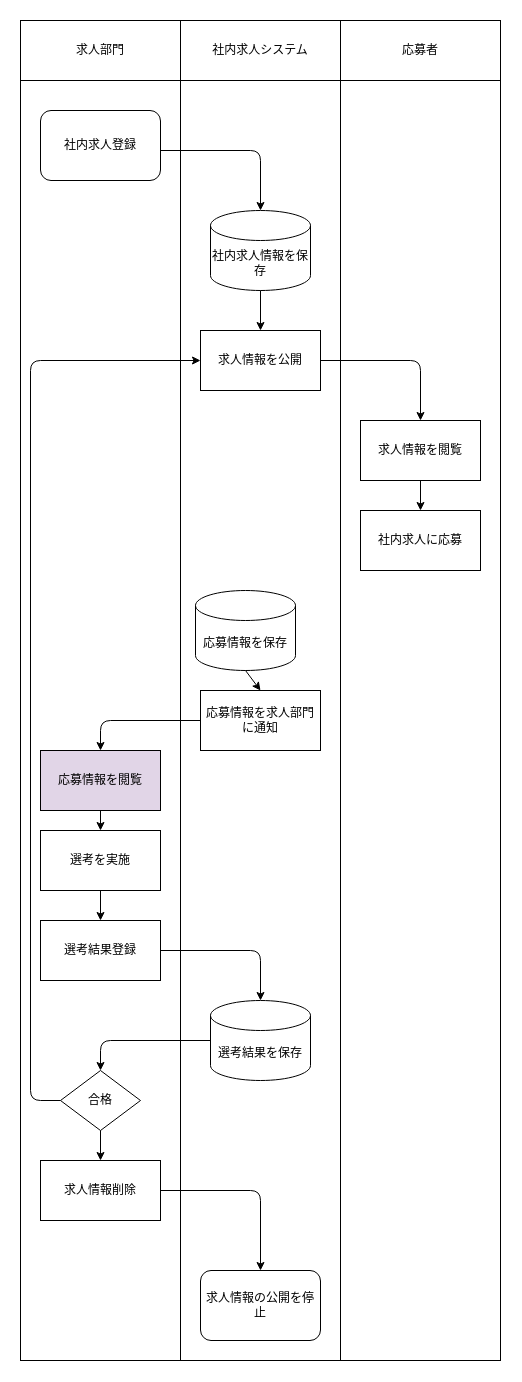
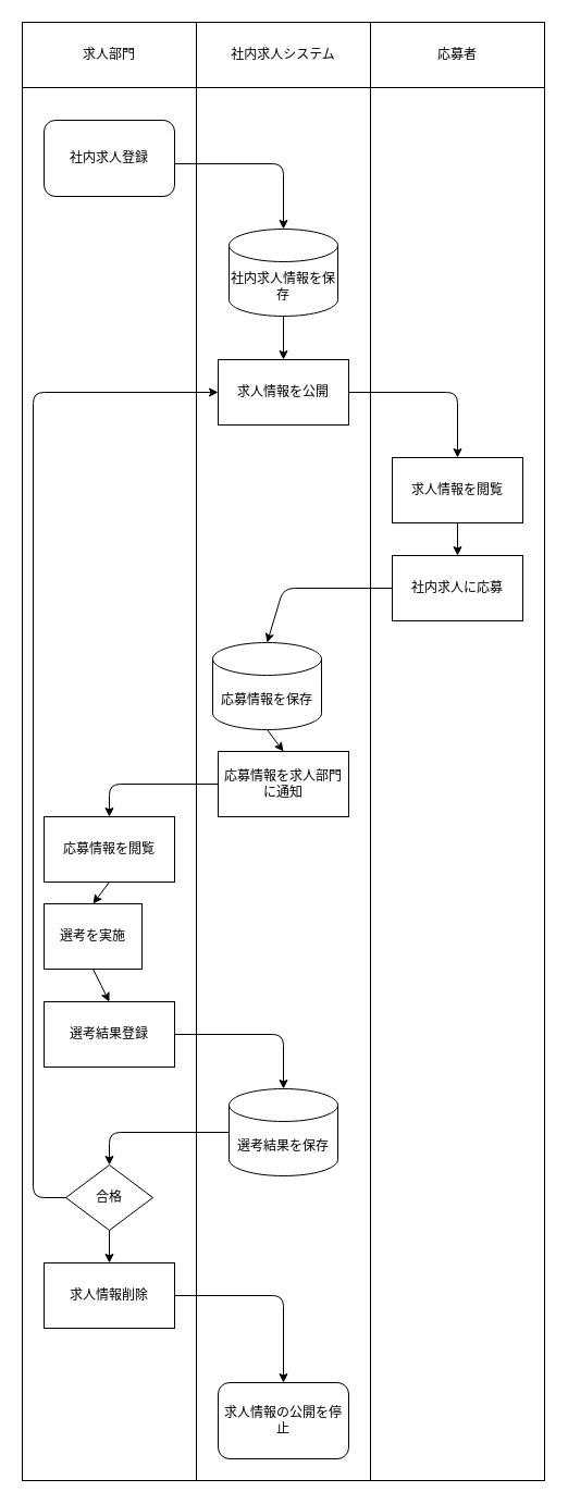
+ <mxCell id="22" value="" style="endArrow=classic;html=1;exitX=0;exitY=0.5;exitDx=0;exitDy=0;entryX=0.5;entryY=0;entryDx=0;entryDy=0;entryPerimeter=0;" edge="1" parent="1" source="12" target="13"><mxGeometry width="50" height="50" relative="1" as="geometry"><mxPoint x="330" y="710" as="sourcePoint" /><mxPoint x="380" y="660" as="targetPoint" /><Array as="points"><mxPoint x="260" y="540" /></Array></mxGeometry></mxCell>
- <mxCell id="15" value="応募情報を閲覧" style="rounded=0;whiteSpace=wrap;html=1;fillColor=#e1d5e7;" vertex="1" parent="1"><mxGeometry x="40" y="750" width="120" height="60" as="geometry" /></mxCell>
+ <mxCell id="15" value="応募情報を閲覧" style="rounded=0;whiteSpace=wrap;html=1;" vertex="1" parent="1"><mxGeometry x="40" y="750" width="120" height="60" as="geometry" /></mxCell>
- <mxCell id="16" value="選考を実施" style="rounded=0;whiteSpace=wrap;html=1;" vertex="1" parent="1"><mxGeometry x="40" y="830" width="120" height="60" as="geometry" /></mxCell>
+ <mxCell id="16" value="選考を実施" style="rounded=0;whiteSpace=wrap;html=1;" vertex="1" parent="1"><mxGeometry x="40" y="830" width="90" height="60" as="geometry" /></mxCell>
